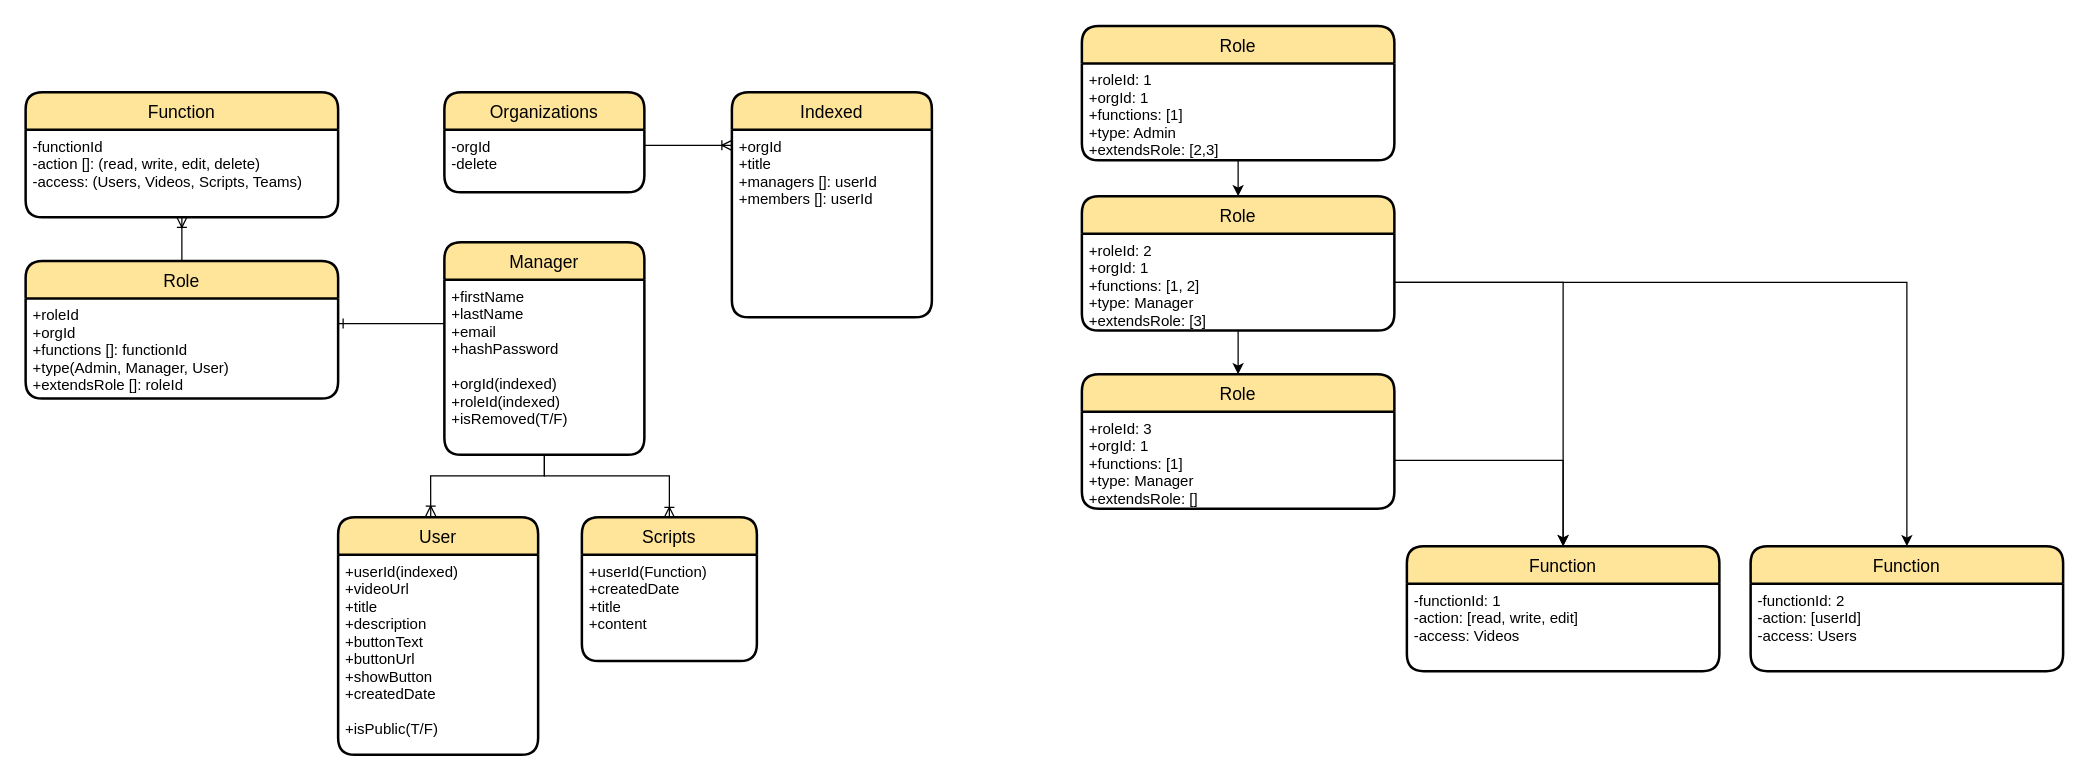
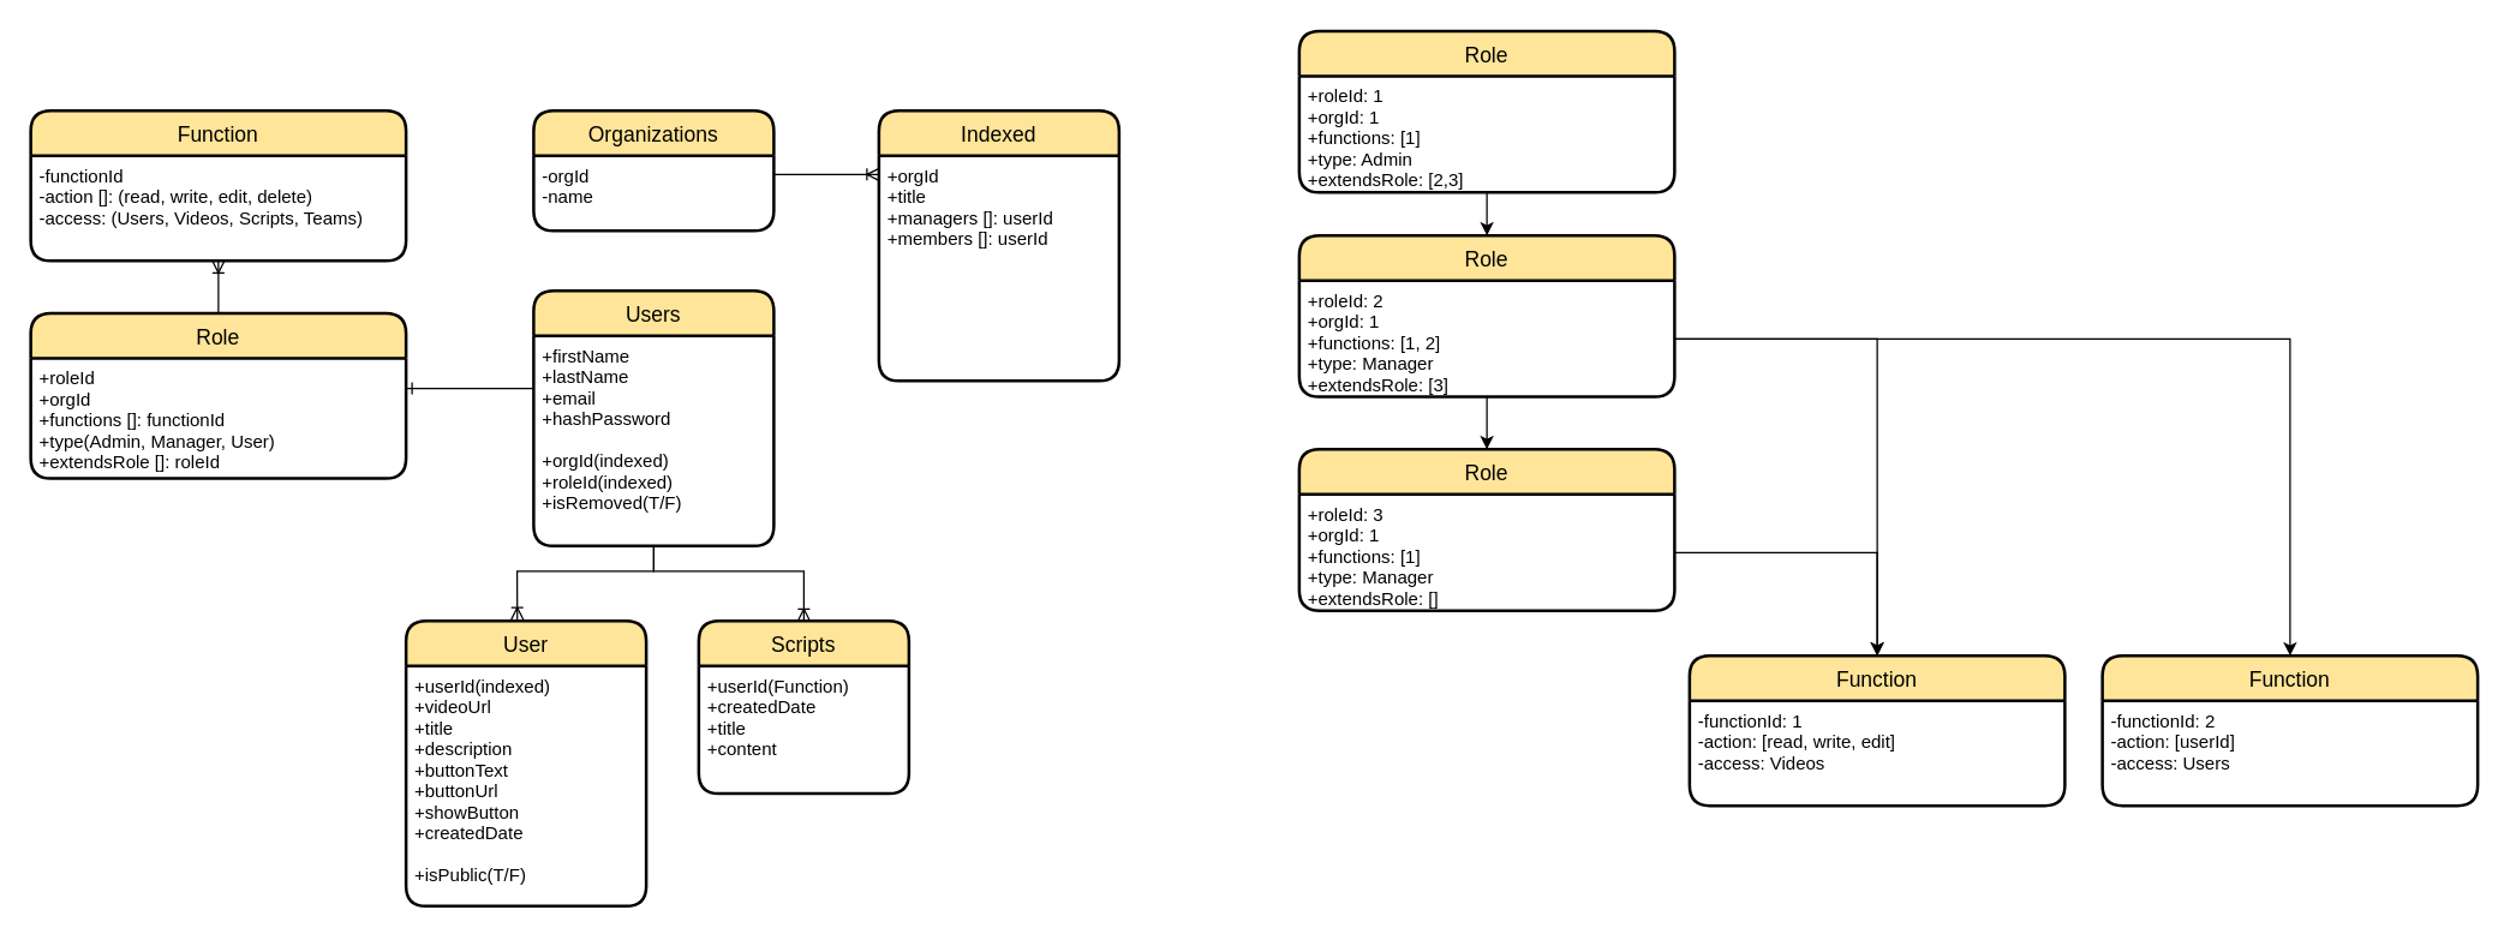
- <mxCell id="3" value="-orgId&#10;-delete" style="align=left;strokeColor=none;fillColor=none;spacingLeft=4;fontSize=12;verticalAlign=top;resizable=0;rotatable=0;part=1;" parent="2" vertex="1"><mxGeometry y="30" width="160" height="50" as="geometry" /></mxCell>
+ <mxCell id="3" value="-orgId&#10;-name" style="align=left;strokeColor=none;fillColor=none;spacingLeft=4;fontSize=12;verticalAlign=top;resizable=0;rotatable=0;part=1;" parent="2" vertex="1"><mxGeometry y="30" width="160" height="50" as="geometry" /></mxCell>
- <mxCell id="6" value="Manager" style="swimlane;childLayout=stackLayout;horizontal=1;startSize=30;horizontalStack=0;rounded=1;fontSize=14;fontStyle=0;strokeWidth=2;resizeParent=0;resizeLast=1;shadow=0;dashed=0;align=center;fillColor=#FFE599;" parent="1" vertex="1"><mxGeometry x="355" y="193.12" width="160" height="170" as="geometry" /></mxCell>
+ <mxCell id="6" value="Users" style="swimlane;childLayout=stackLayout;horizontal=1;startSize=30;horizontalStack=0;rounded=1;fontSize=14;fontStyle=0;strokeWidth=2;resizeParent=0;resizeLast=1;shadow=0;dashed=0;align=center;fillColor=#FFE599;" parent="1" vertex="1"><mxGeometry x="355" y="193.12" width="160" height="170" as="geometry" /></mxCell>
